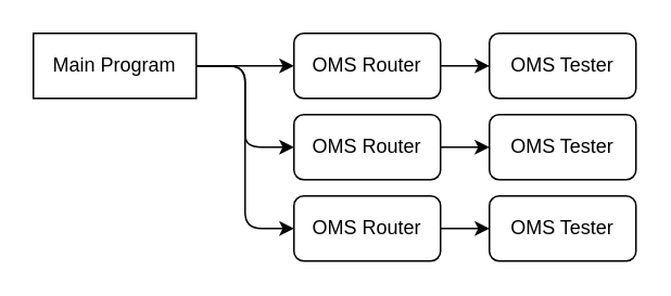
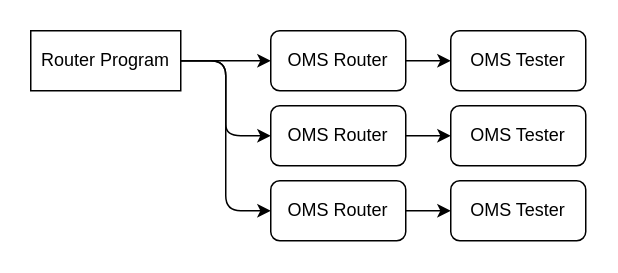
- <mxCell id="5" value="Main Program" style="rounded=0;whiteSpace=wrap;html=1;" vertex="1" parent="1"><mxGeometry x="20" y="20" width="100" height="40" as="geometry" /></mxCell>
+ <mxCell id="5" value="Router Program" style="rounded=0;whiteSpace=wrap;html=1;" vertex="1" parent="1"><mxGeometry x="20" y="20" width="100" height="40" as="geometry" /></mxCell>
